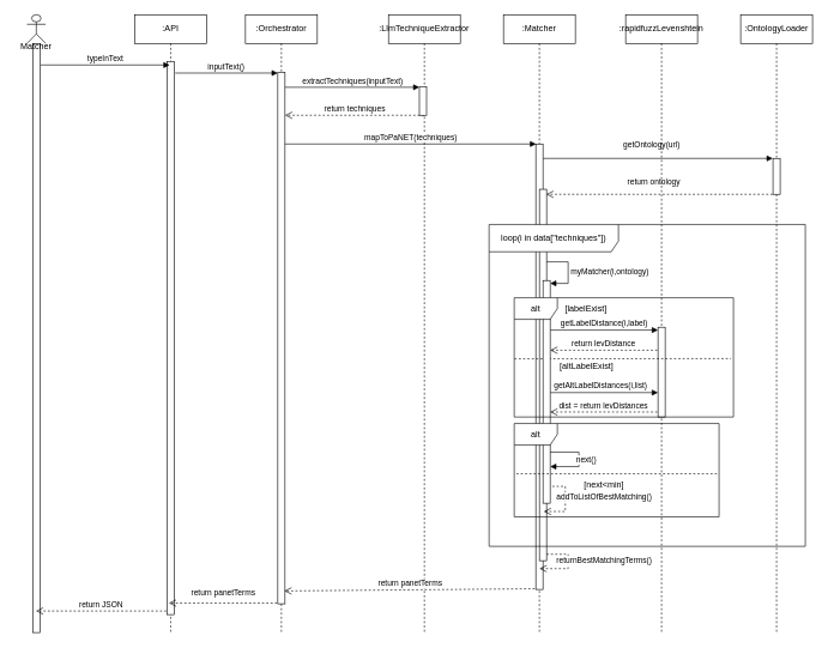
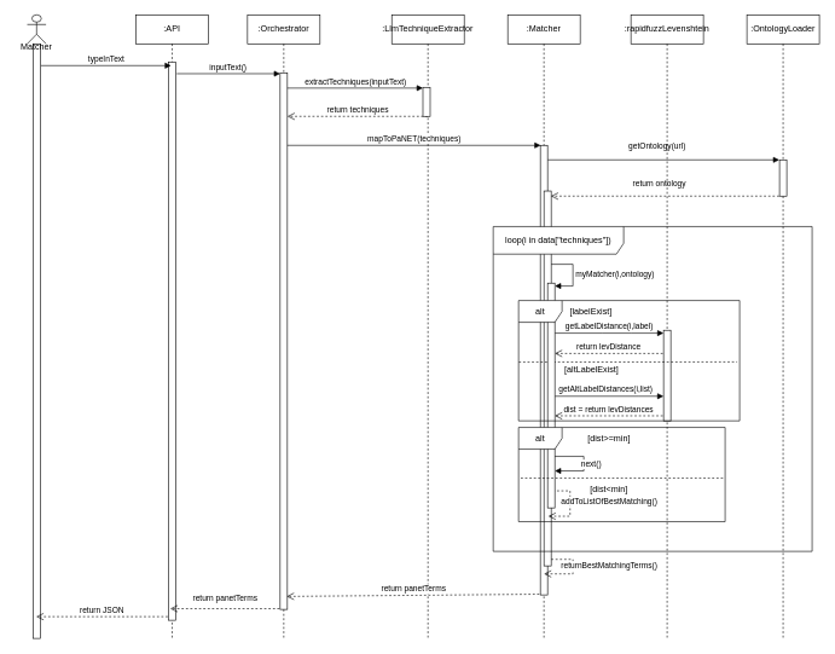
+ <mxCell id="38" value="[dist&amp;gt;=min]" style="text;html=1;align=center;verticalAlign=middle;whiteSpace=wrap;rounded=0;" parent="1" vertex="1"><mxGeometry x="810" y="589" width="60" height="30" as="geometry" /></mxCell>
- <mxCell id="39" value="[next&amp;lt;min]" style="text;html=1;align=center;verticalAlign=middle;whiteSpace=wrap;rounded=0;" parent="1" vertex="1"><mxGeometry x="810" y="659" width="60" height="30" as="geometry" /></mxCell>
+ <mxCell id="39" value="[dist&amp;lt;min]" style="text;html=1;align=center;verticalAlign=middle;whiteSpace=wrap;rounded=0;" parent="1" vertex="1"><mxGeometry x="810" y="659" width="60" height="30" as="geometry" /></mxCell>
